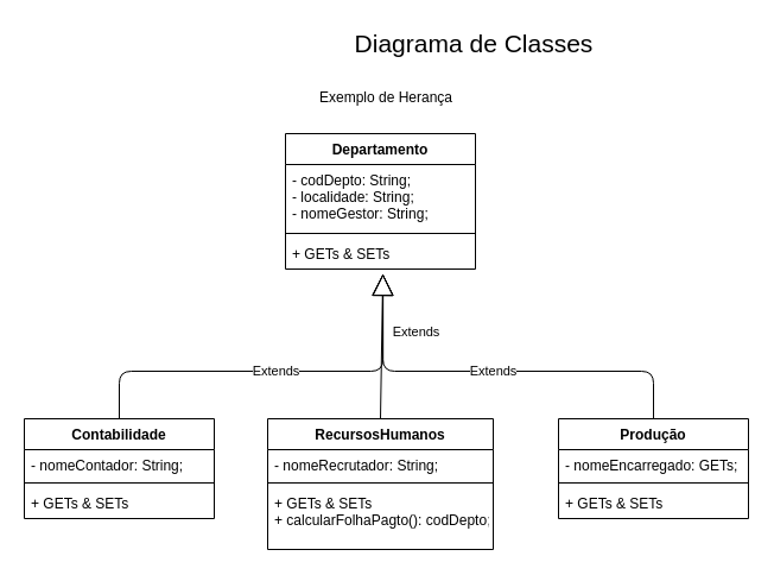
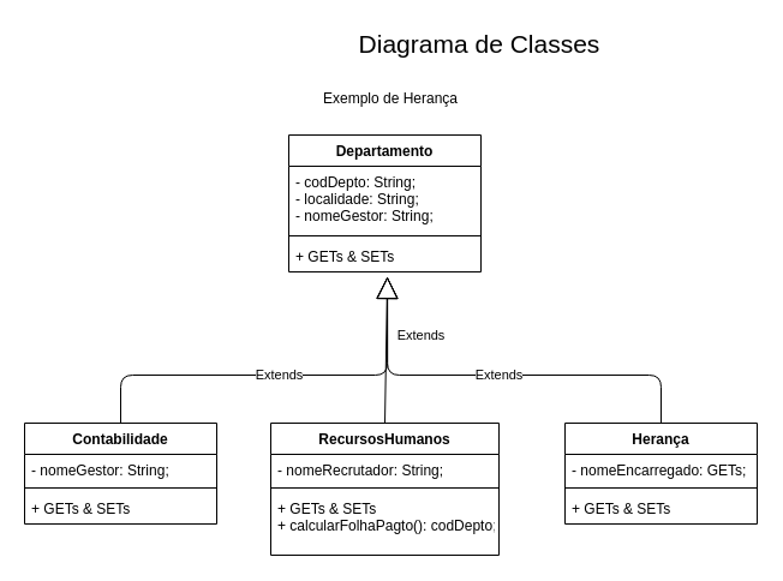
- <mxCell id="14" value="Produção" style="swimlane;fontStyle=1;align=center;verticalAlign=top;childLayout=stackLayout;horizontal=1;startSize=26;horizontalStack=0;resizeParent=1;resizeParentMax=0;resizeLast=0;collapsible=1;marginBottom=0;" vertex="1" parent="1"><mxGeometry x="470" y="352" width="160" height="84" as="geometry" /></mxCell>
+ <mxCell id="14" value="Herança" style="swimlane;fontStyle=1;align=center;verticalAlign=top;childLayout=stackLayout;horizontal=1;startSize=26;horizontalStack=0;resizeParent=1;resizeParentMax=0;resizeLast=0;collapsible=1;marginBottom=0;" vertex="1" parent="1"><mxGeometry x="470" y="352" width="160" height="84" as="geometry" /></mxCell>
- <mxCell id="7" value="- nomeContador: String;" style="text;strokeColor=none;fillColor=none;align=left;verticalAlign=top;spacingLeft=4;spacingRight=4;overflow=hidden;rotatable=0;points=[[0,0.5],[1,0.5]];portConstraint=eastwest;" vertex="1" parent="6"><mxGeometry y="26" width="160" height="24" as="geometry" /></mxCell>
+ <mxCell id="7" value="- nomeGestor: String;" style="text;strokeColor=none;fillColor=none;align=left;verticalAlign=top;spacingLeft=4;spacingRight=4;overflow=hidden;rotatable=0;points=[[0,0.5],[1,0.5]];portConstraint=eastwest;" vertex="1" parent="6"><mxGeometry y="26" width="160" height="24" as="geometry" /></mxCell>
